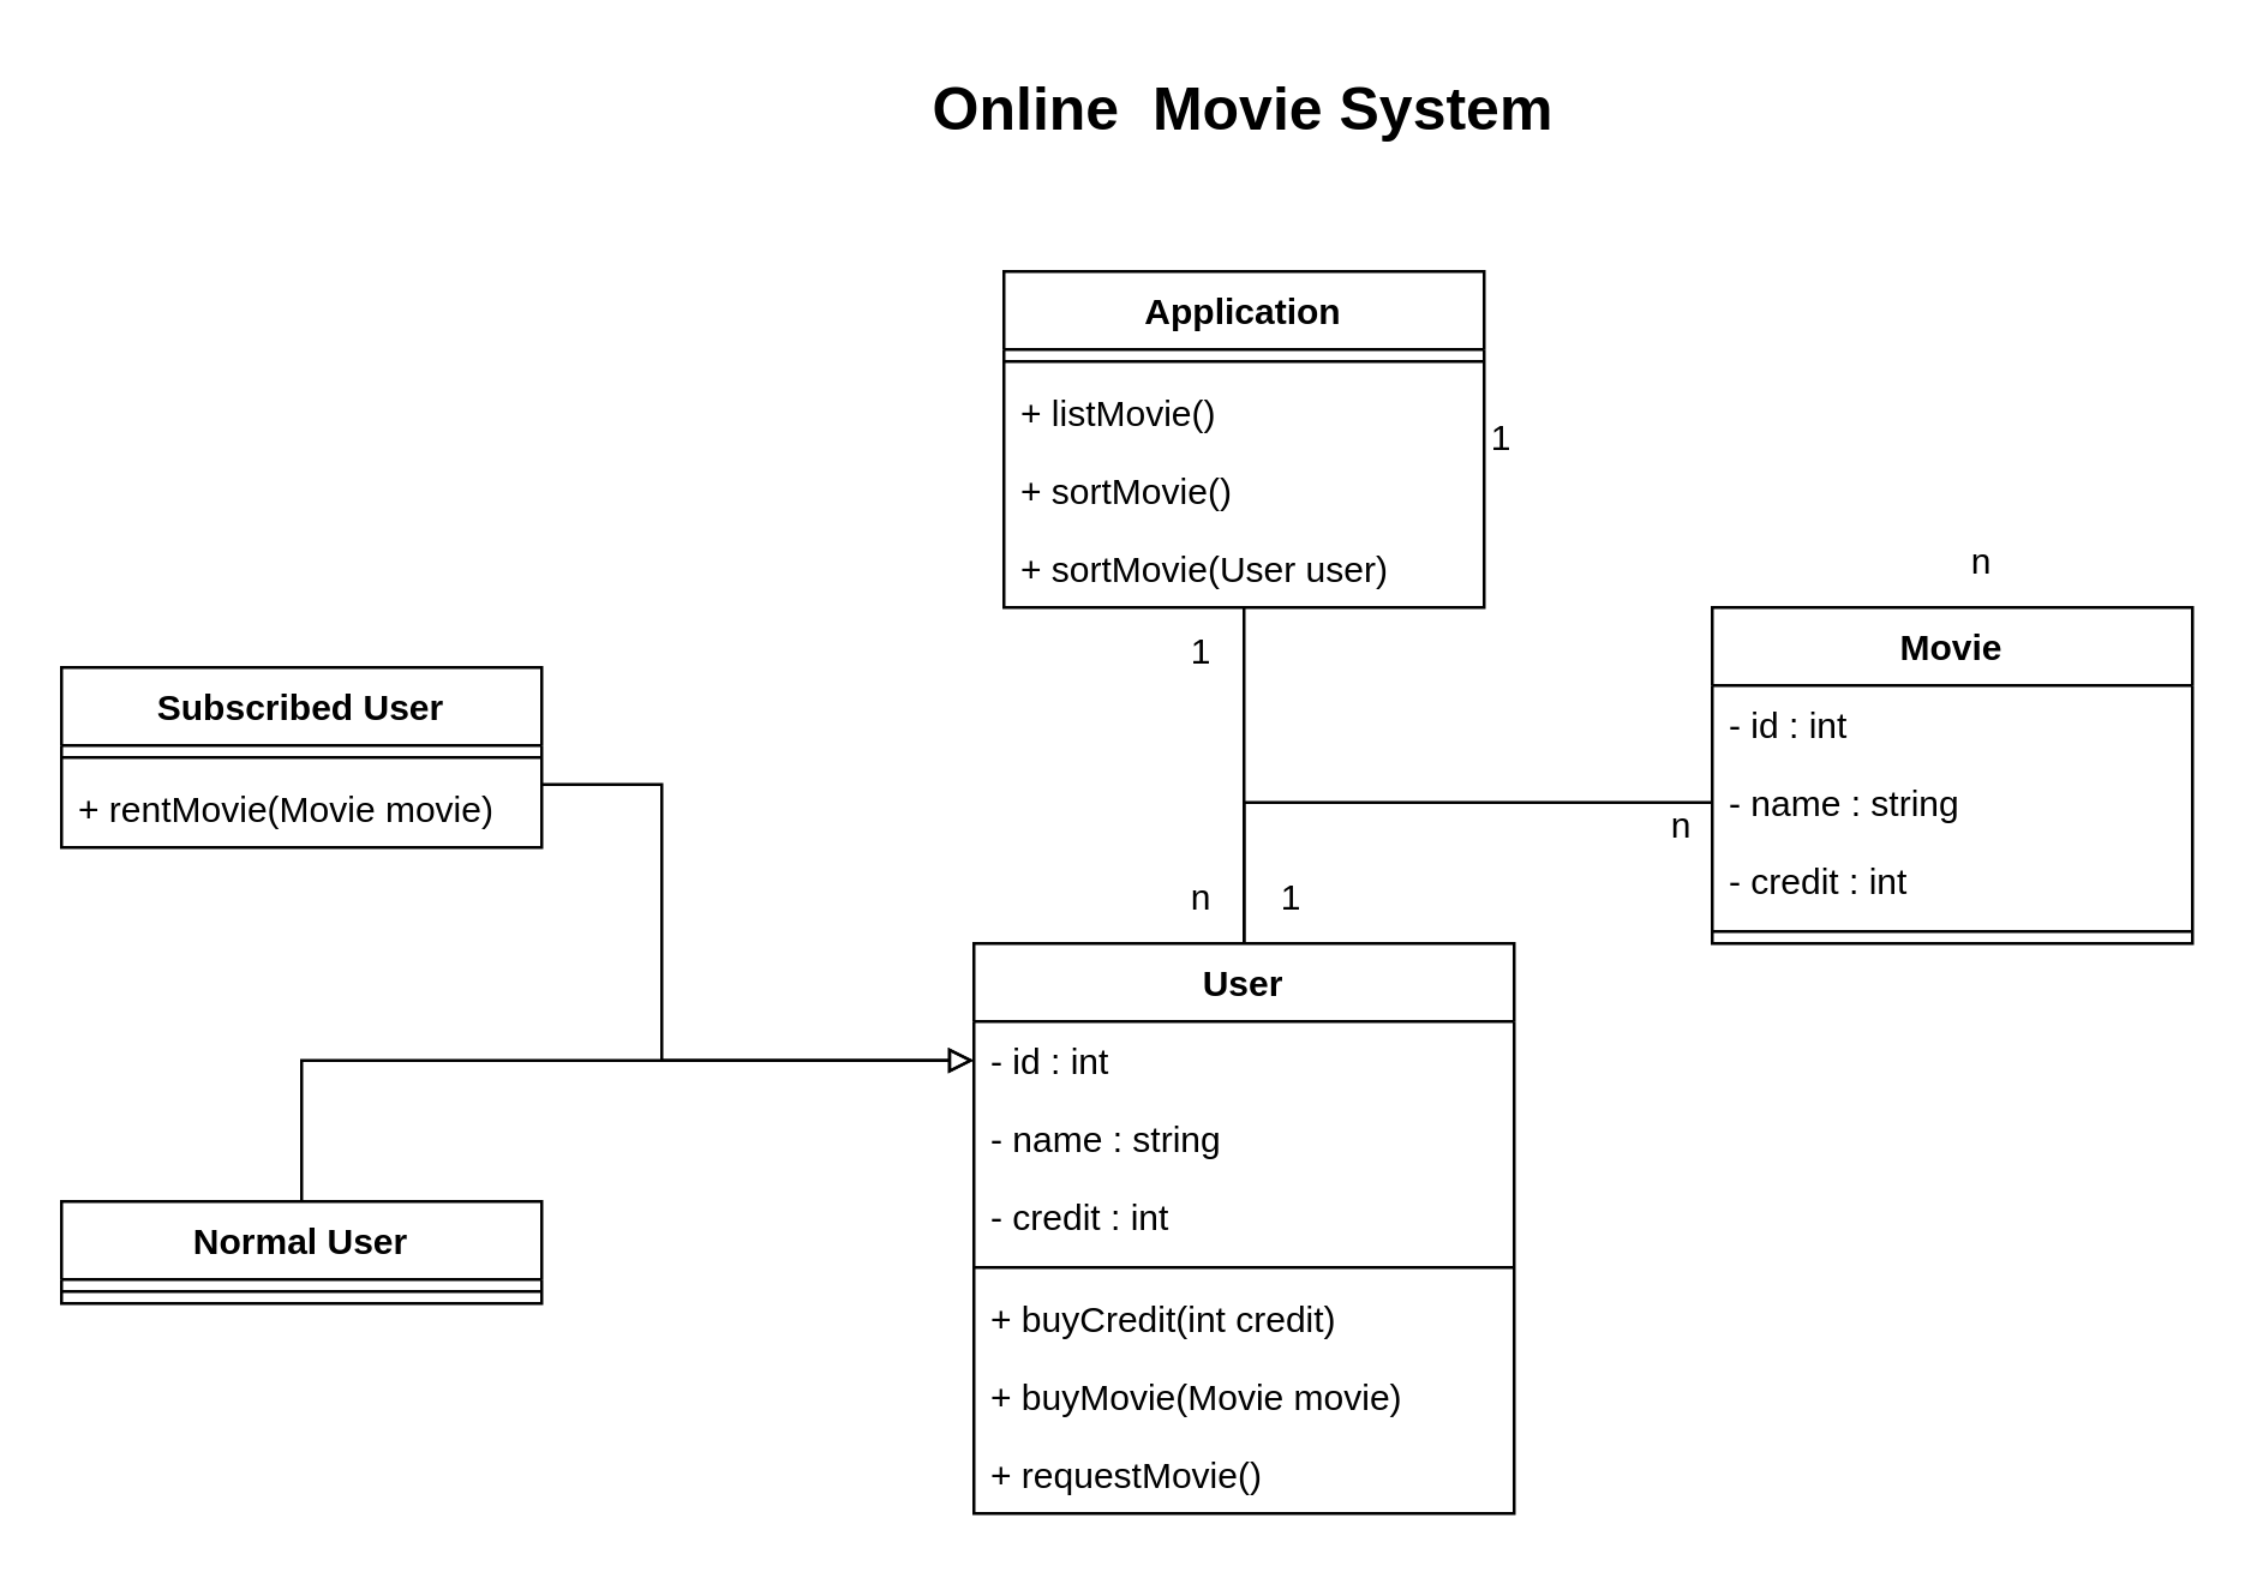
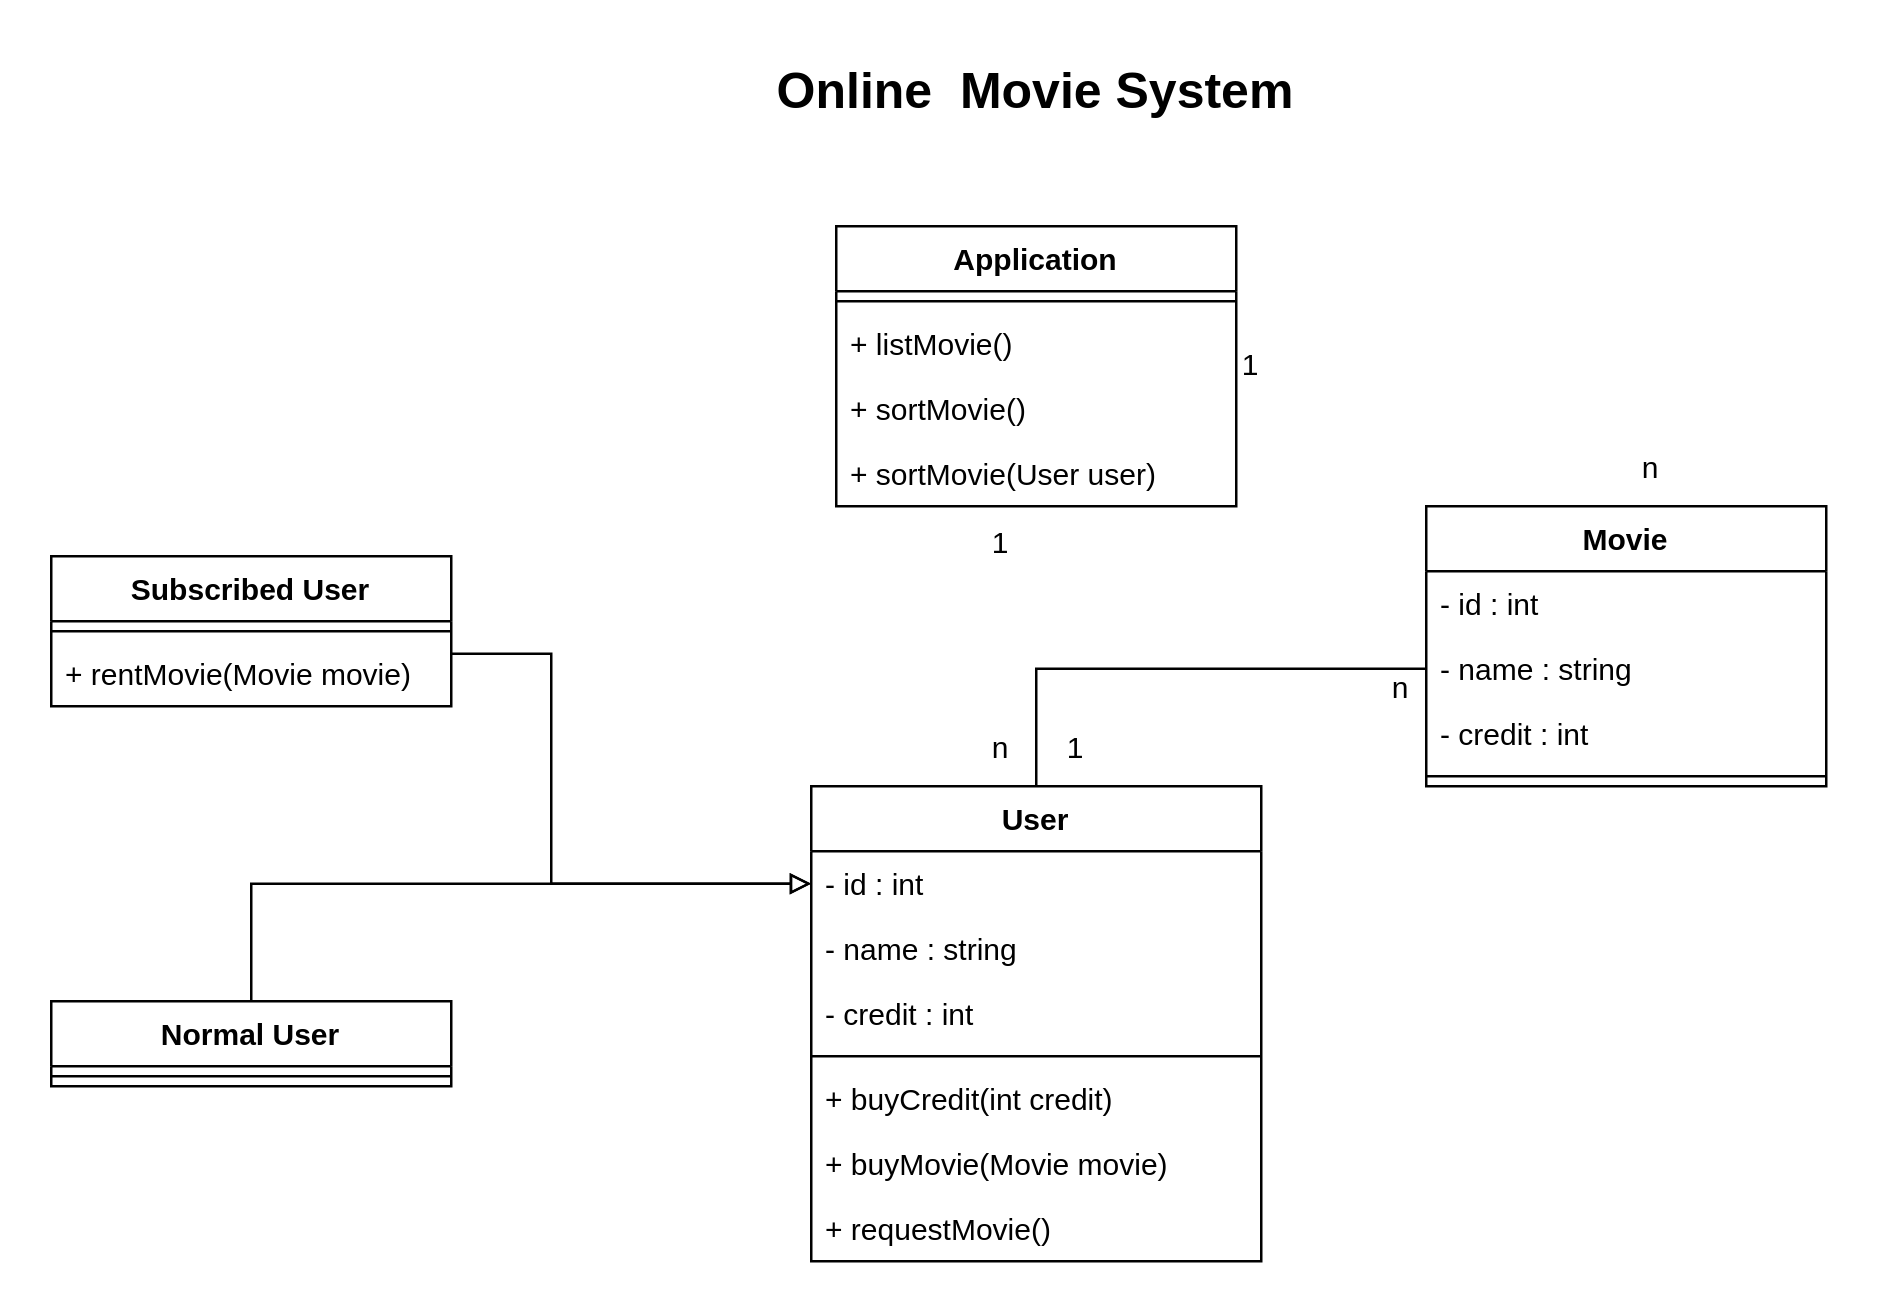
- <mxCell id="8" style="edgeStyle=orthogonalEdgeStyle;rounded=0;orthogonalLoop=1;jettySize=auto;html=1;entryX=0.5;entryY=1;entryDx=0;entryDy=0;endArrow=none;endFill=0;" edge="1" parent="1" source="10" target="2"><mxGeometry relative="1" as="geometry" /></mxCell>
